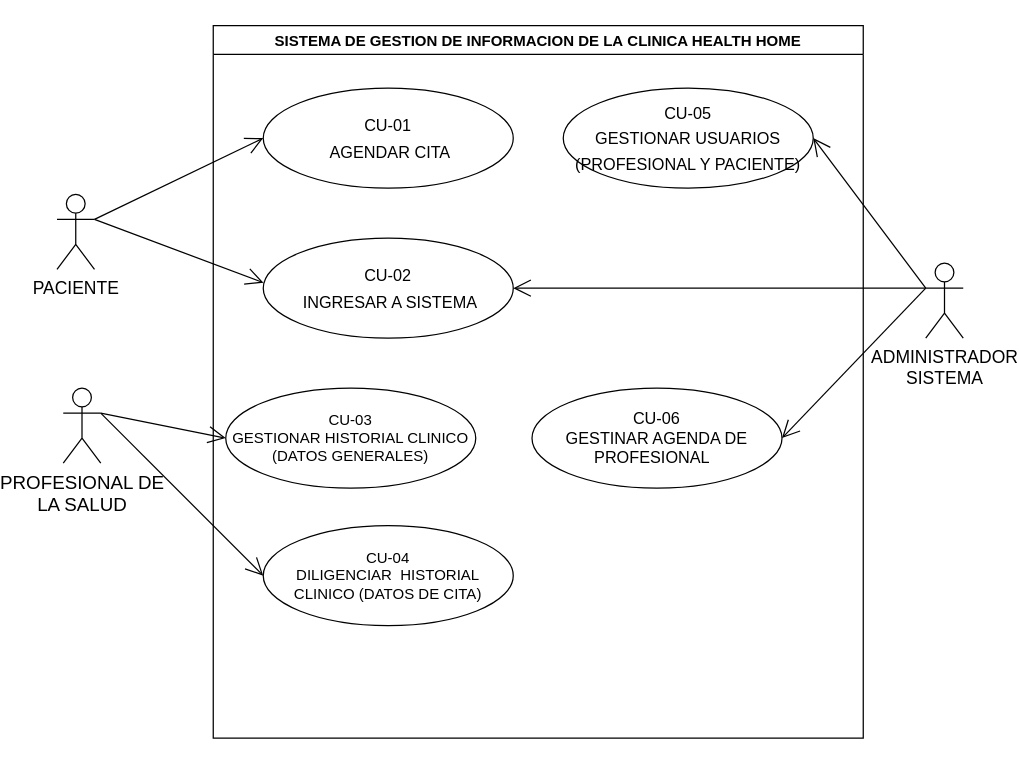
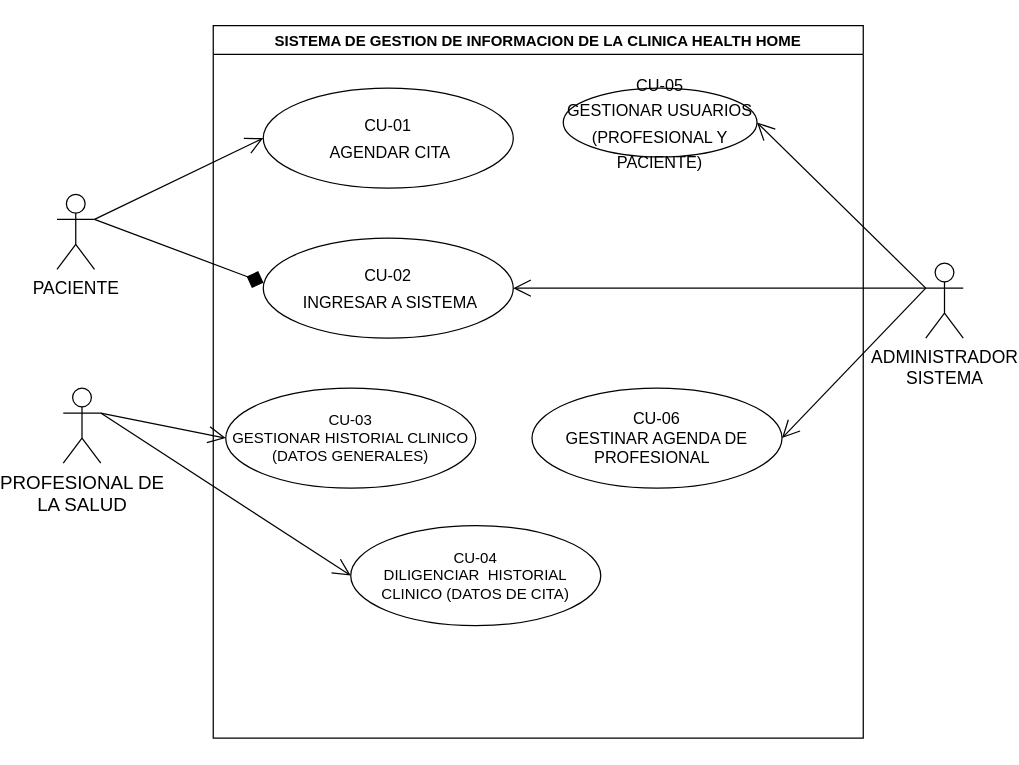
- <mxCell id="8" value="&lt;span style=&quot;font-size: 13px&quot;&gt;CU-05&lt;br&gt;GESTIONAR USUARIOS (PROFESIONAL Y PACIENTE)&lt;/span&gt;" style="ellipse;whiteSpace=wrap;html=1;fontSize=17;fontStyle=0;fontFamily=Helvetica;" parent="5" vertex="1"><mxGeometry x="280" y="50" width="200" height="80" as="geometry" /></mxCell>
+ <mxCell id="8" value="&lt;span style=&quot;font-size: 13px&quot;&gt;CU-05&lt;br&gt;GESTIONAR USUARIOS (PROFESIONAL Y PACIENTE)&lt;/span&gt;" style="ellipse;whiteSpace=wrap;html=1;fontSize=17;fontStyle=0;fontFamily=Helvetica;" parent="5" vertex="1"><mxGeometry x="280" y="50" width="155" height="55" as="geometry" /></mxCell>
- <mxCell id="13" value="" style="endArrow=open;endFill=1;endSize=12;html=1;rounded=0;fontFamily=Helvetica;fontSize=13;exitX=1;exitY=0.333;exitDx=0;exitDy=0;exitPerimeter=0;entryX=0.001;entryY=0.446;entryDx=0;entryDy=0;entryPerimeter=0;" parent="1" source="2" target="6" edge="1"><mxGeometry width="160" relative="1" as="geometry"><mxPoint x="75" y="410" as="sourcePoint" /><mxPoint x="185" y="220" as="targetPoint" /></mxGeometry></mxCell>
+ <mxCell id="13" value="" style="endArrow=diamond;endFill=1;endSize=12;html=1;rounded=0;fontFamily=Helvetica;fontSize=13;exitX=1;exitY=0.333;exitDx=0;exitDy=0;exitPerimeter=0;entryX=0.001;entryY=0.446;entryDx=0;entryDy=0;entryPerimeter=0;" parent="1" source="2" target="6" edge="1"><mxGeometry width="160" relative="1" as="geometry"><mxPoint x="75" y="410" as="sourcePoint" /><mxPoint x="185" y="220" as="targetPoint" /></mxGeometry></mxCell>
- <mxCell id="11" value="&lt;span style=&quot;font-size: 12px&quot;&gt;CU-04&lt;br style=&quot;font-size: 12px&quot;&gt;DILIGENCIAR&amp;nbsp; HISTORIAL CLINICO (DATOS DE CITA)&lt;/span&gt;" style="ellipse;whiteSpace=wrap;html=1;fontSize=12;fontStyle=0;fontFamily=Helvetica;" parent="5" vertex="1"><mxGeometry x="40" y="400" width="200" height="80" as="geometry" /></mxCell>
+ <mxCell id="11" value="&lt;span style=&quot;font-size: 12px&quot;&gt;CU-04&lt;br style=&quot;font-size: 12px&quot;&gt;DILIGENCIAR&amp;nbsp; HISTORIAL CLINICO (DATOS DE CITA)&lt;/span&gt;" style="ellipse;whiteSpace=wrap;html=1;fontSize=12;fontStyle=0;fontFamily=Helvetica;" parent="5" vertex="1"><mxGeometry x="110" y="400" width="200" height="80" as="geometry" /></mxCell>
